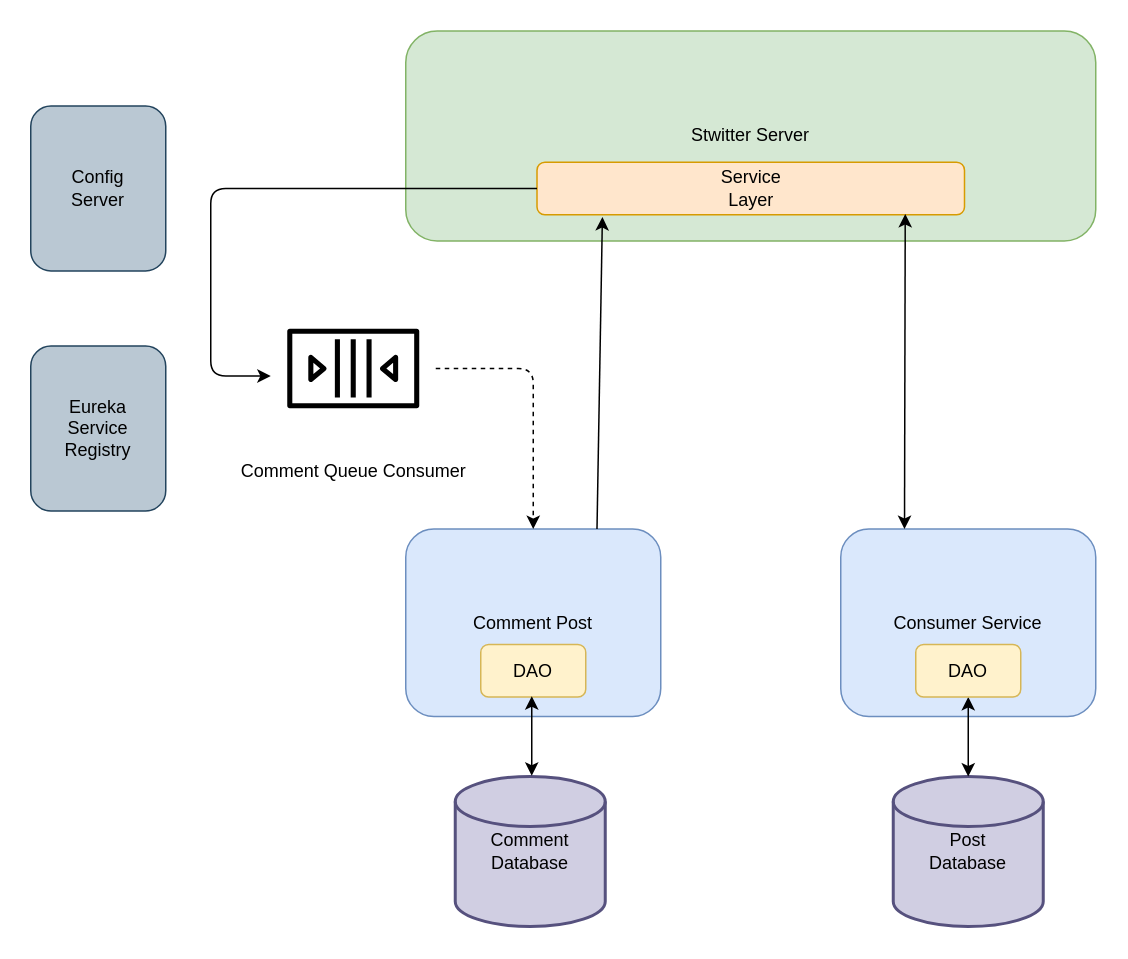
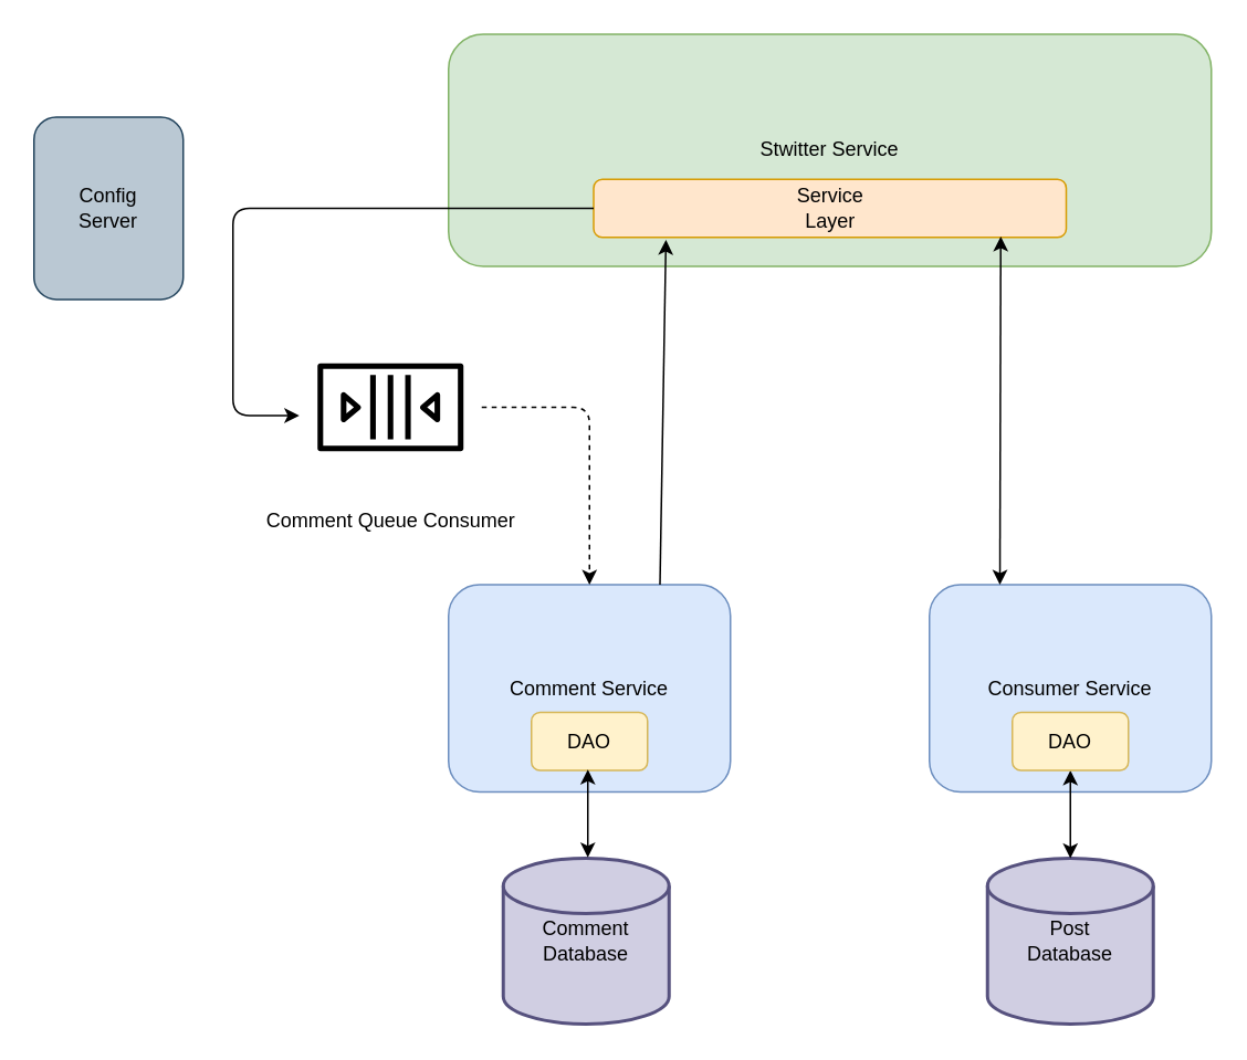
- <mxCell id="3" value="Stwitter Server&lt;br&gt;" style="rounded=1;whiteSpace=wrap;html=1;fillColor=#d5e8d4;strokeColor=#82b366;" parent="1" vertex="1"><mxGeometry x="270" y="20" width="460" height="140" as="geometry" /></mxCell>
+ <mxCell id="3" value="Stwitter Service&lt;br&gt;" style="rounded=1;whiteSpace=wrap;html=1;fillColor=#d5e8d4;strokeColor=#82b366;" parent="1" vertex="1"><mxGeometry x="270" y="20" width="460" height="140" as="geometry" /></mxCell>
- <mxCell id="8" value="Eureka&lt;br&gt;Service&lt;br&gt;Registry&lt;br&gt;" style="rounded=1;whiteSpace=wrap;html=1;fillColor=#bac8d3;strokeColor=#23445d;" parent="1" vertex="1"><mxGeometry x="20" y="230" width="90" height="110" as="geometry" /></mxCell>
- <mxCell id="12" value="Comment Post&lt;br&gt;" style="rounded=1;whiteSpace=wrap;html=1;fillColor=#dae8fc;strokeColor=#6c8ebf;" vertex="1" parent="1"><mxGeometry x="270" y="352" width="170" height="125" as="geometry" /></mxCell>
+ <mxCell id="12" value="Comment Service&lt;br&gt;" style="rounded=1;whiteSpace=wrap;html=1;fillColor=#dae8fc;strokeColor=#6c8ebf;" vertex="1" parent="1"><mxGeometry x="270" y="352" width="170" height="125" as="geometry" /></mxCell>
